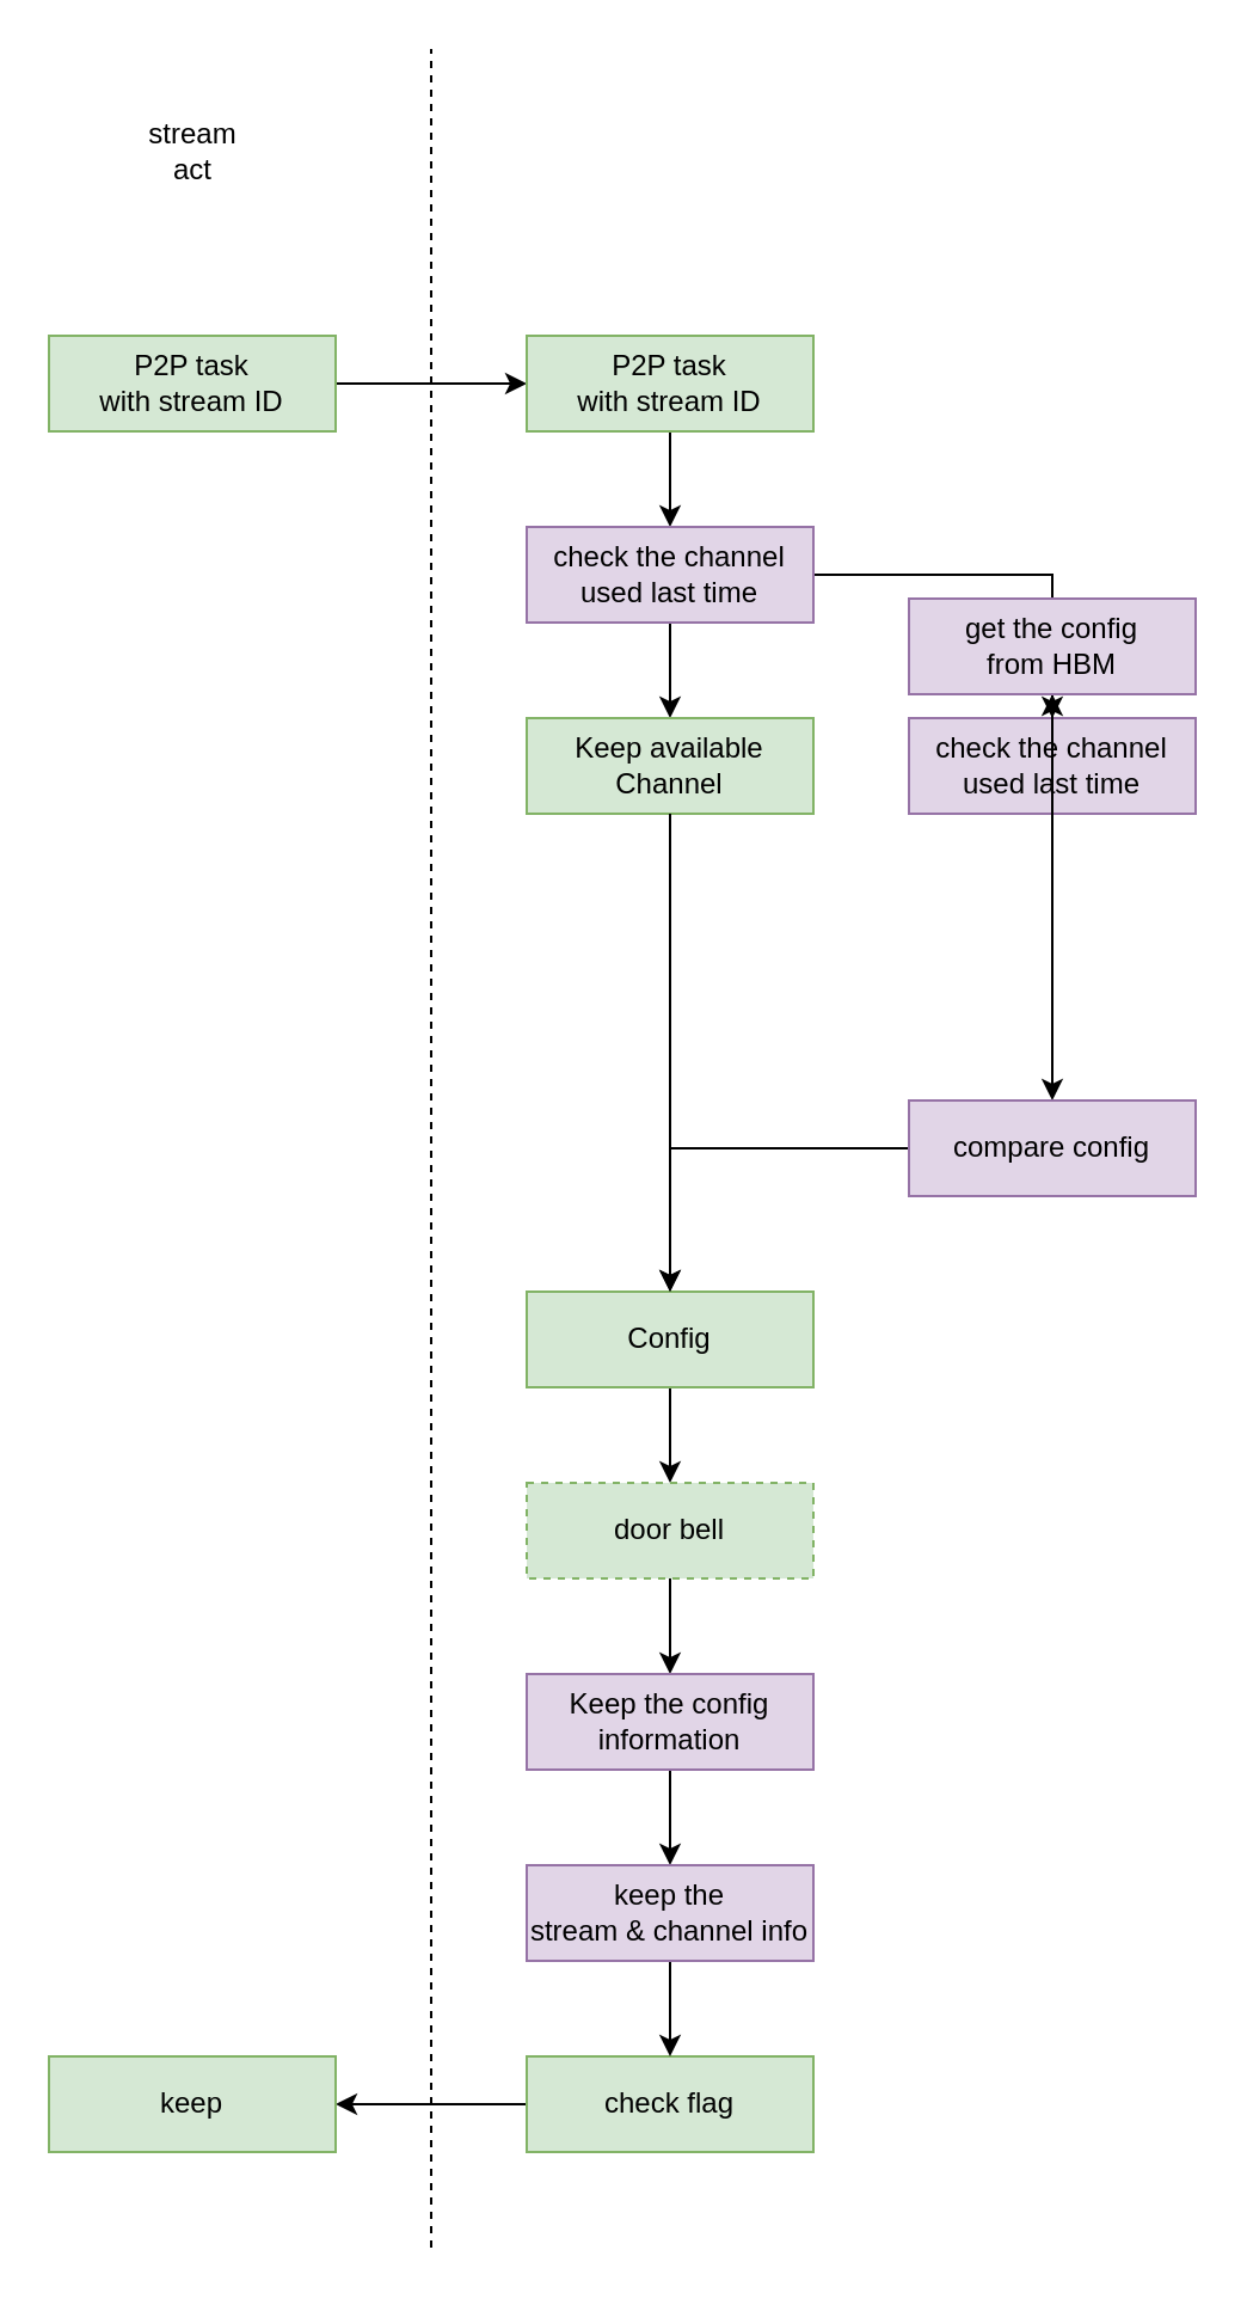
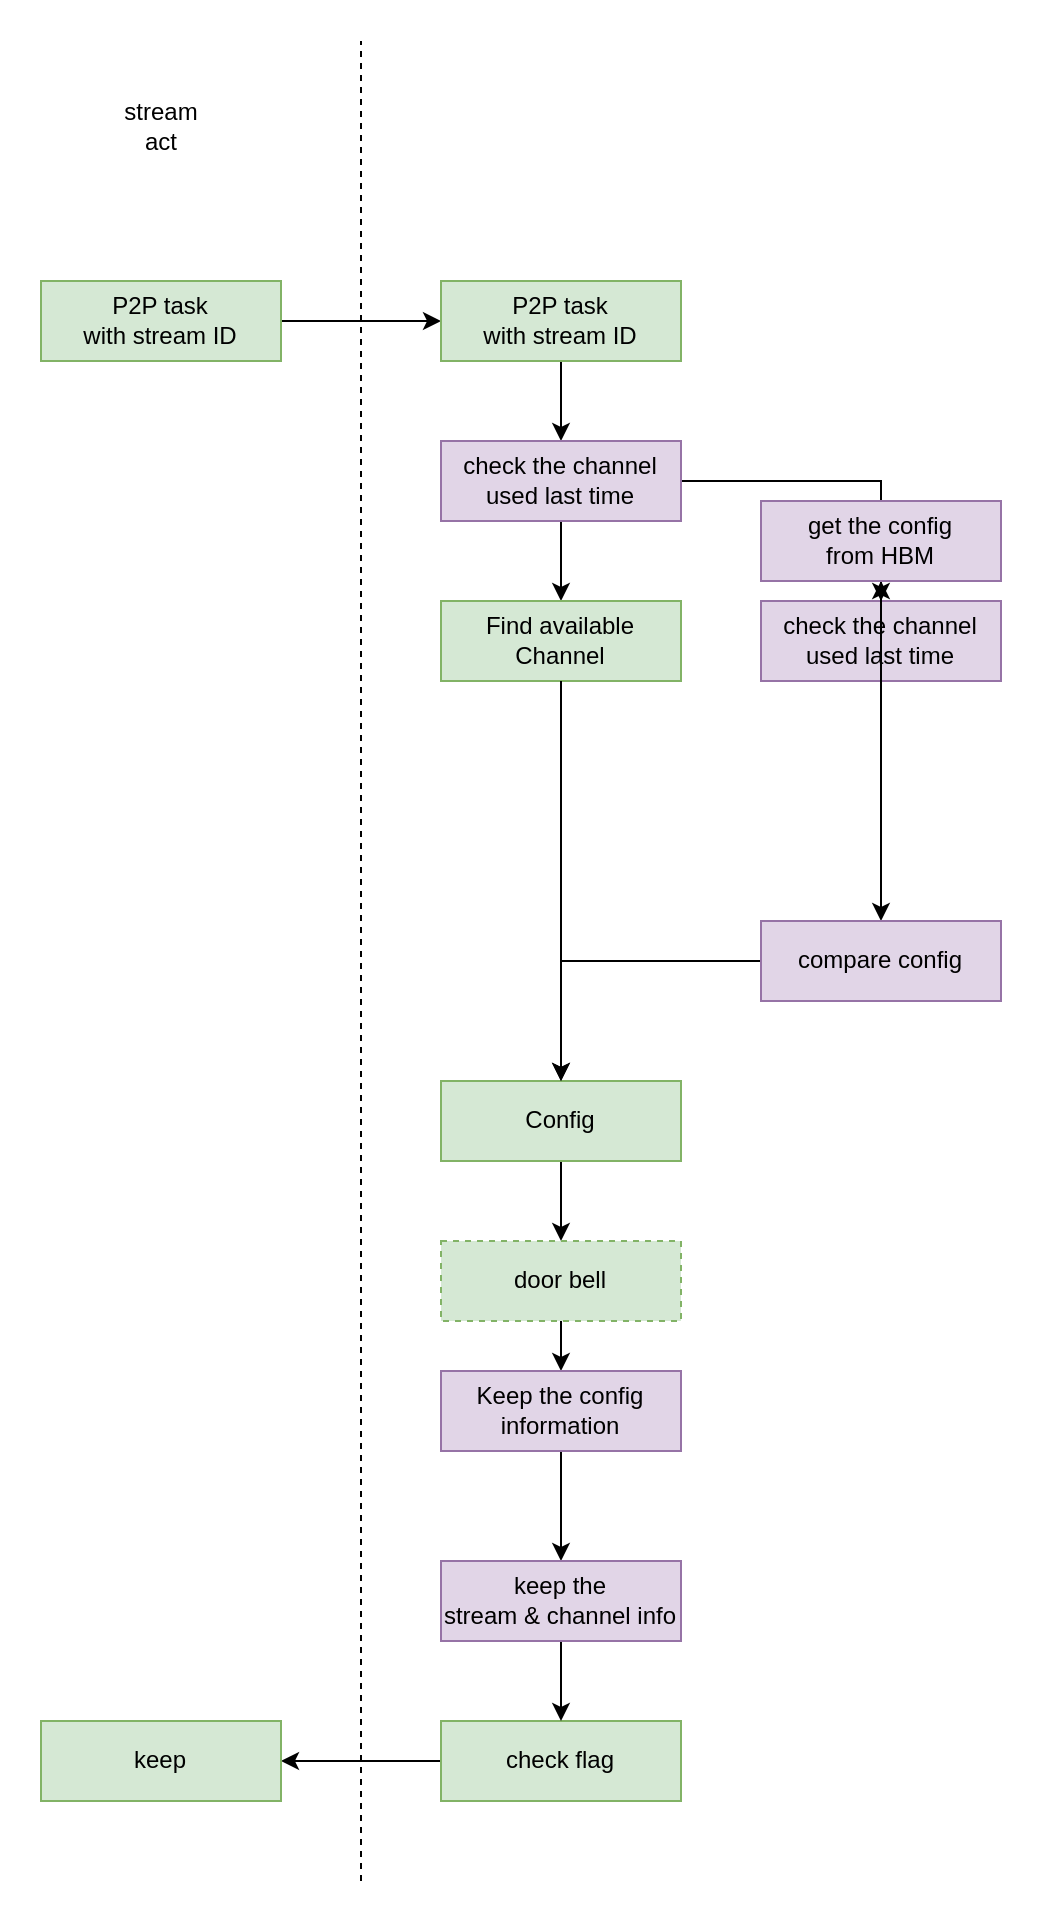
- <mxCell id="10" value="Keep available Channel" style="rounded=0;whiteSpace=wrap;html=1;fillColor=#d5e8d4;strokeColor=#82b366;" vertex="1" parent="1"><mxGeometry x="220" y="300" width="120" height="40" as="geometry" /></mxCell>
+ <mxCell id="10" value="Find available Channel" style="rounded=0;whiteSpace=wrap;html=1;fillColor=#d5e8d4;strokeColor=#82b366;" vertex="1" parent="1"><mxGeometry x="220" y="300" width="120" height="40" as="geometry" /></mxCell>
- <mxCell id="25" value="Keep the config&lt;br&gt;information" style="rounded=0;whiteSpace=wrap;html=1;fillColor=#e1d5e7;strokeColor=#9673a6;" vertex="1" parent="1"><mxGeometry x="220" y="700" width="120" height="40" as="geometry" /></mxCell>
+ <mxCell id="25" value="Keep the config&lt;br&gt;information" style="rounded=0;whiteSpace=wrap;html=1;fillColor=#e1d5e7;strokeColor=#9673a6;" vertex="1" parent="1"><mxGeometry x="220" y="685" width="120" height="40" as="geometry" /></mxCell>
